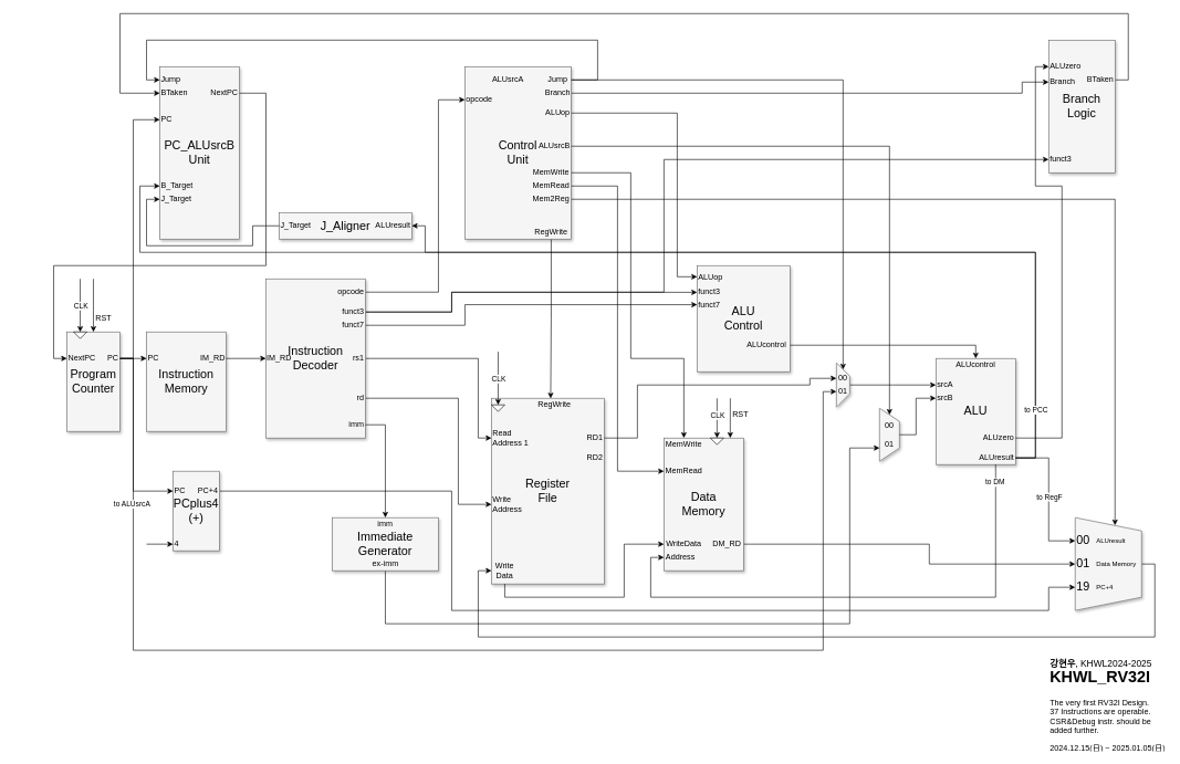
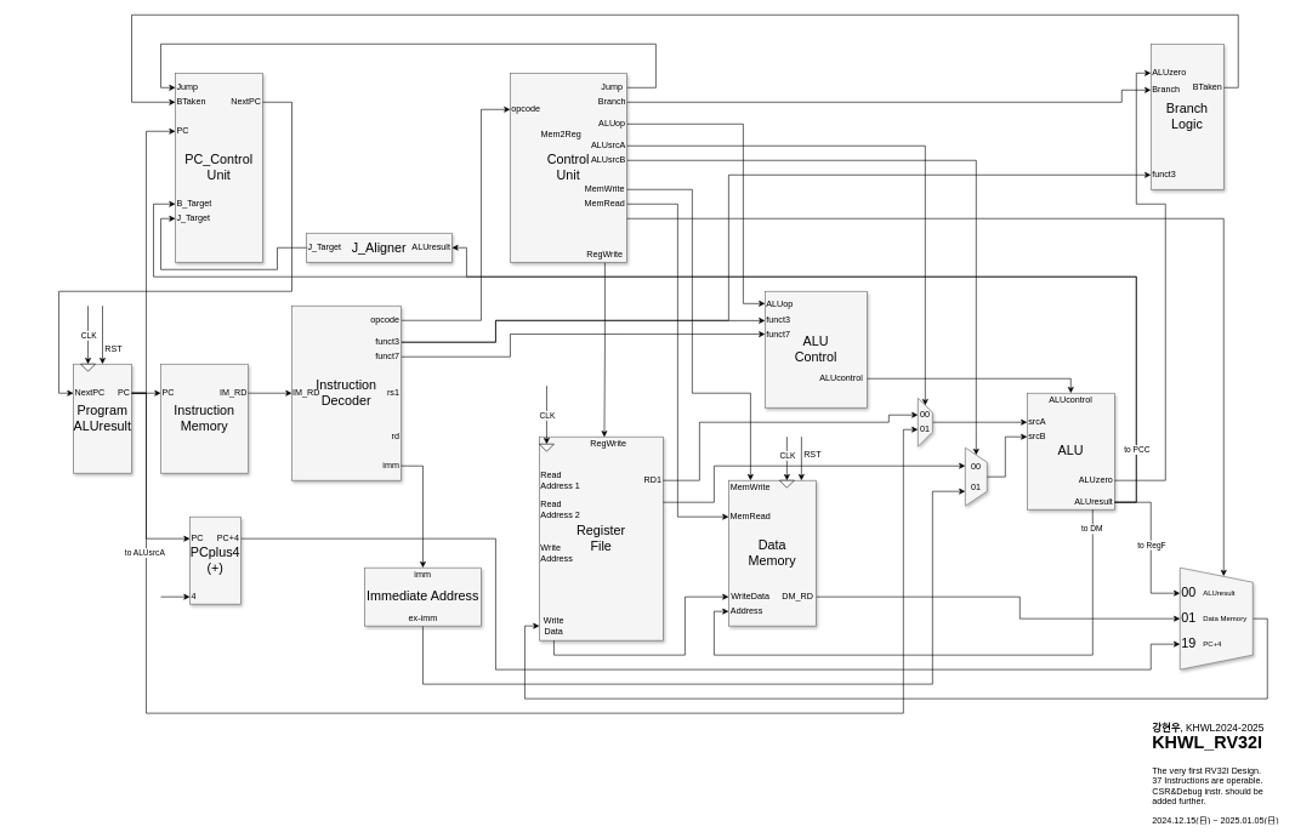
- <mxCell id="167" value="ALUsrcA" style="text;html=1;align=center;verticalAlign=middle;whiteSpace=wrap;rounded=0;" parent="156" vertex="1"><mxGeometry x="40" y="10" width="50" height="20" as="geometry" /></mxCell>
+ <mxCell id="167" value="ALUsrcA" style="text;html=1;align=center;verticalAlign=middle;whiteSpace=wrap;rounded=0;" parent="156" vertex="1"><mxGeometry x="110" y="90" width="50" height="20" as="geometry" /></mxCell>
- <mxCell id="59" value="PC_ALUsrcB&lt;div&gt;Unit&lt;/div&gt;" style="whiteSpace=wrap;html=1;shadow=1;fontSize=18;fillColor=#f5f5f5;strokeColor=#666666;" parent="58" vertex="1"><mxGeometry width="120" height="260" as="geometry" /></mxCell>
+ <mxCell id="59" value="PC_Control&lt;div&gt;Unit&lt;/div&gt;" style="whiteSpace=wrap;html=1;shadow=1;fontSize=18;fillColor=#f5f5f5;strokeColor=#666666;" parent="58" vertex="1"><mxGeometry width="120" height="260" as="geometry" /></mxCell>
- <mxCell id="164" value="Mem2Reg" style="text;html=1;align=center;verticalAlign=middle;whiteSpace=wrap;rounded=0;" parent="156" vertex="1"><mxGeometry x="100" y="190" width="60" height="20" as="geometry" /></mxCell>
+ <mxCell id="164" value="Mem2Reg" style="text;html=1;align=center;verticalAlign=middle;whiteSpace=wrap;rounded=0;" parent="156" vertex="1"><mxGeometry x="40" y="75" width="60" height="20" as="geometry" /></mxCell>
- <mxCell id="13" value="Program&lt;div&gt;Counter&lt;/div&gt;" style="whiteSpace=wrap;html=1;shadow=1;fontSize=18;fillColor=#f5f5f5;strokeColor=#666666;" parent="12" vertex="1"><mxGeometry x="80" y="120" width="80" height="150" as="geometry" /></mxCell>
+ <mxCell id="13" value="Program&lt;div&gt;ALUresult&lt;/div&gt;" style="whiteSpace=wrap;html=1;shadow=1;fontSize=18;fillColor=#f5f5f5;strokeColor=#666666;" parent="12" vertex="1"><mxGeometry x="80" y="120" width="80" height="150" as="geometry" /></mxCell>
- <mxCell id="88" style="edgeStyle=orthogonalEdgeStyle;rounded=0;orthogonalLoop=1;jettySize=auto;html=1;entryX=0;entryY=0.5;entryDx=0;entryDy=0;" parent="1" source="136" target="4" edge="1"><mxGeometry relative="1" as="geometry"><Array as="points"><mxPoint x="720" y="540" /><mxPoint x="720" y="660" /></Array></mxGeometry></mxCell>
+ <mxCell id="45" style="edgeStyle=orthogonalEdgeStyle;rounded=0;orthogonalLoop=1;jettySize=auto;html=1;entryX=0.25;entryY=0;entryDx=0;entryDy=0;" parent="1" source="3" target="54" edge="1"><mxGeometry relative="1" as="geometry"><Array as="points"><mxPoint x="980" y="690" /><mxPoint x="980" y="640" /></Array></mxGeometry></mxCell>
- <mxCell id="56" style="edgeStyle=orthogonalEdgeStyle;rounded=0;orthogonalLoop=1;jettySize=auto;html=1;entryX=0;entryY=0.5;entryDx=0;entryDy=0;" parent="1" source="137" target="6" edge="1"><mxGeometry relative="1" as="geometry"><Array as="points"><mxPoint x="690" y="600" /><mxPoint x="690" y="760" /></Array></mxGeometry></mxCell>
- <mxCell id="9" value="RD2" style="text;html=1;align=right;verticalAlign=middle;whiteSpace=wrap;rounded=0;" parent="2" vertex="1"><mxGeometry x="140" y="80" width="30" height="20" as="geometry" /></mxCell>
+ <mxCell id="5" value="Read&amp;nbsp;&lt;div&gt;Address 2&lt;/div&gt;" style="text;html=1;align=left;verticalAlign=middle;whiteSpace=wrap;rounded=0;" parent="2" vertex="1"><mxGeometry y="90" width="60" height="20" as="geometry" /></mxCell>
- <mxCell id="143" value="&lt;div&gt;Immediate Generator&lt;/div&gt;" style="whiteSpace=wrap;html=1;shadow=1;fontSize=18;fillColor=#f5f5f5;strokeColor=#666666;" parent="142" vertex="1"><mxGeometry width="160" height="80" as="geometry" /></mxCell>
+ <mxCell id="143" value="&lt;div&gt;Immediate Address&lt;/div&gt;" style="whiteSpace=wrap;html=1;shadow=1;fontSize=18;fillColor=#f5f5f5;strokeColor=#666666;" parent="142" vertex="1"><mxGeometry width="160" height="80" as="geometry" /></mxCell>
